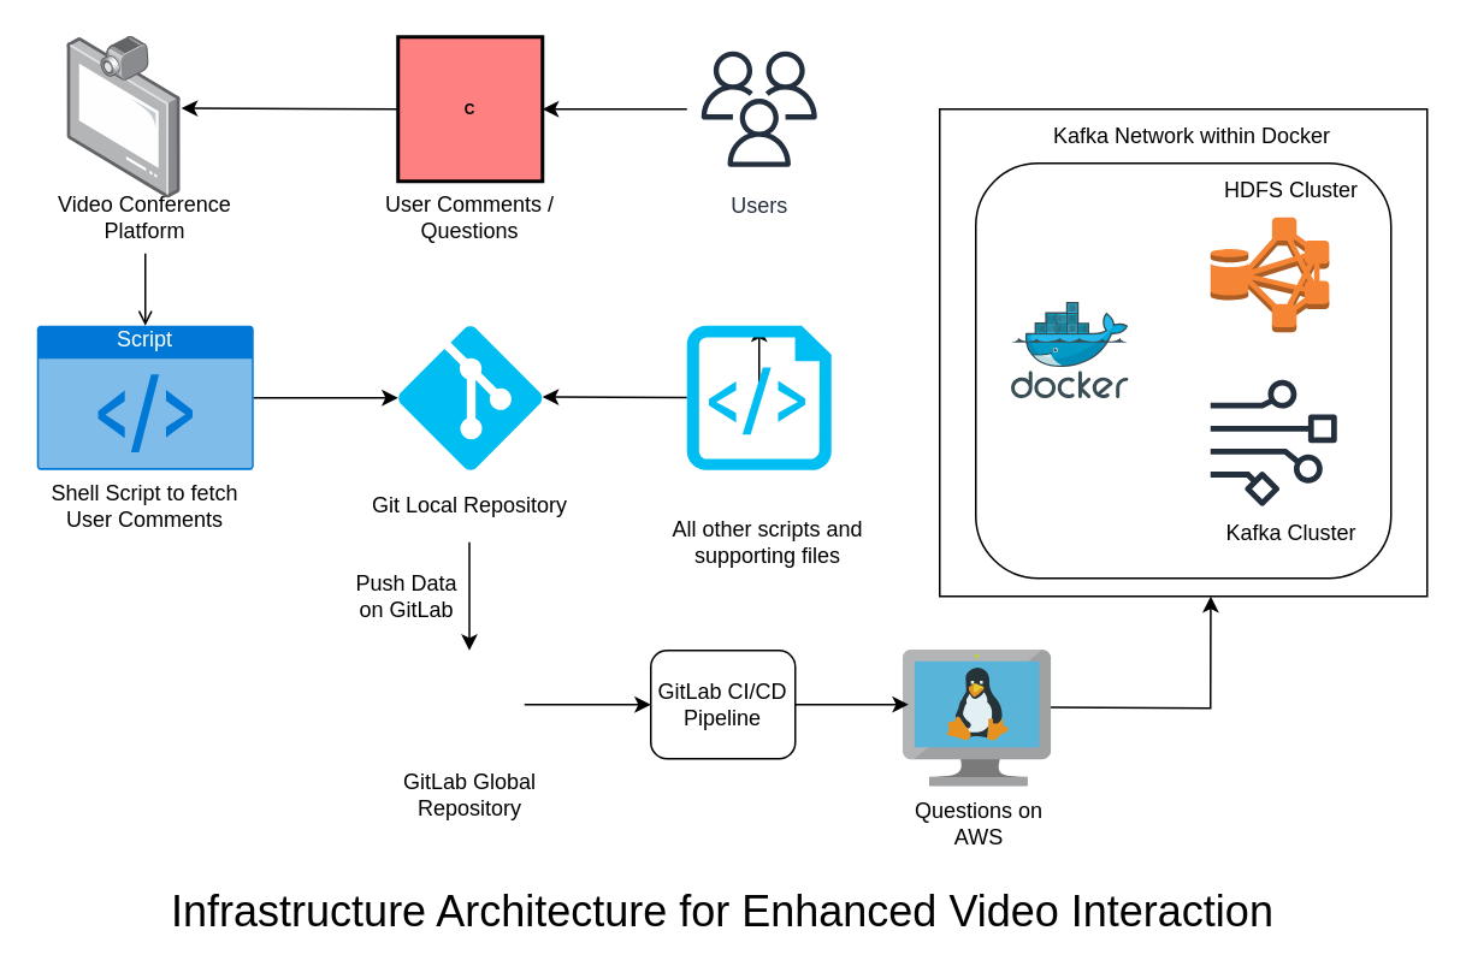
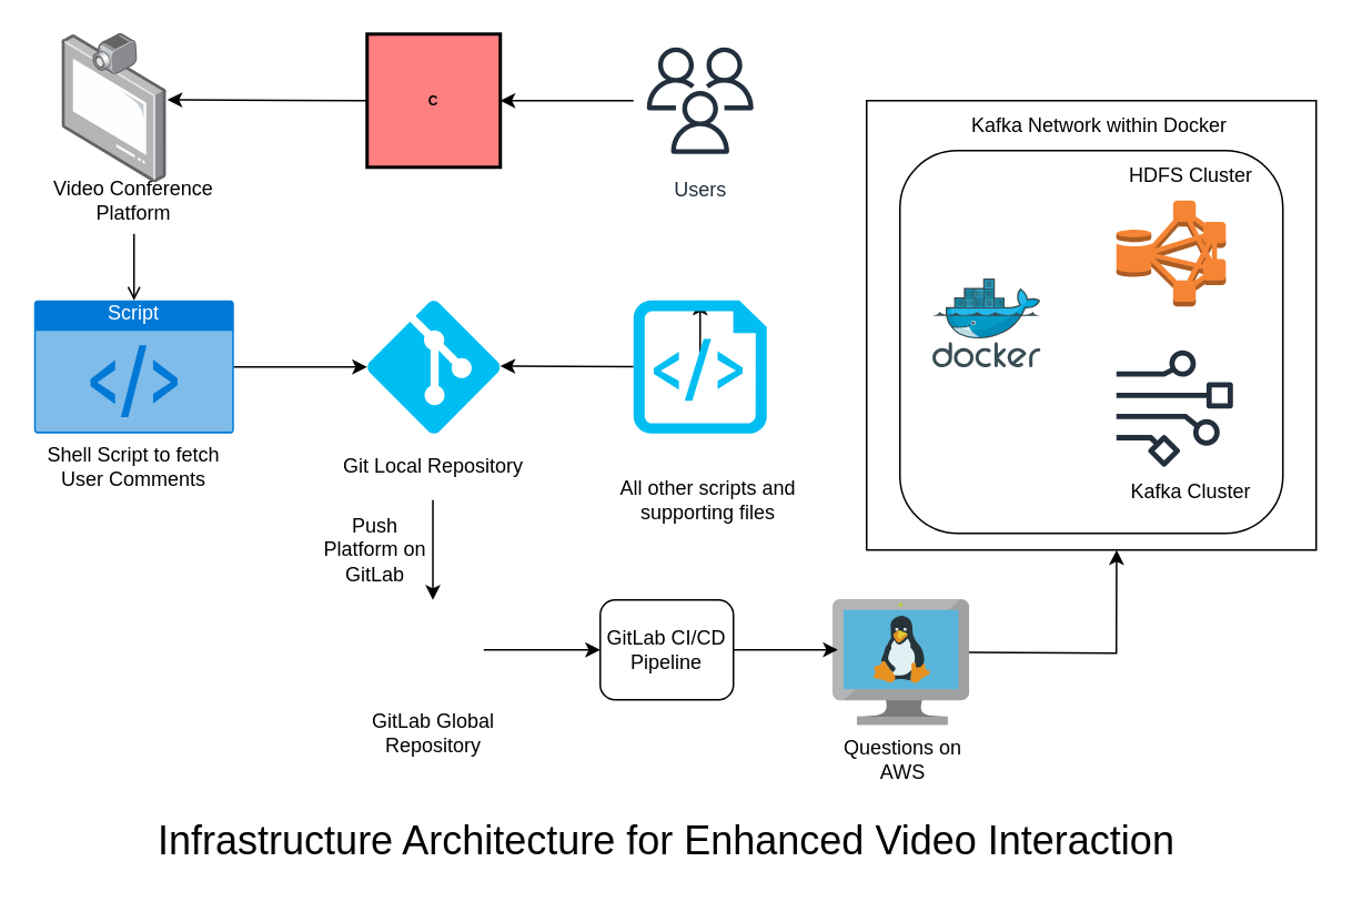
- <mxCell id="18" value="&lt;font style=&quot;&quot;&gt;&lt;font style=&quot;font-size: 12px;&quot;&gt;User Comments / Questions&lt;/font&gt;&lt;br&gt;&lt;/font&gt;" style="text;html=1;strokeColor=none;fillColor=none;align=center;verticalAlign=middle;whiteSpace=wrap;rounded=0;" vertex="1" parent="1"><mxGeometry x="200" y="100" width="120" height="40" as="geometry" /></mxCell>
- <mxCell id="19" value="&lt;font style=&quot;&quot;&gt;Push Data on GitLab&lt;br&gt;&lt;/font&gt;" style="text;html=1;strokeColor=none;fillColor=none;align=center;verticalAlign=middle;whiteSpace=wrap;rounded=0;" vertex="1" parent="1"><mxGeometry x="190" y="310" width="70" height="40" as="geometry" /></mxCell>
+ <mxCell id="19" value="&lt;font style=&quot;&quot;&gt;Push Platform on GitLab&lt;br&gt;&lt;/font&gt;" style="text;html=1;strokeColor=none;fillColor=none;align=center;verticalAlign=middle;whiteSpace=wrap;rounded=0;" vertex="1" parent="1"><mxGeometry x="190" y="310" width="70" height="40" as="geometry" /></mxCell>
